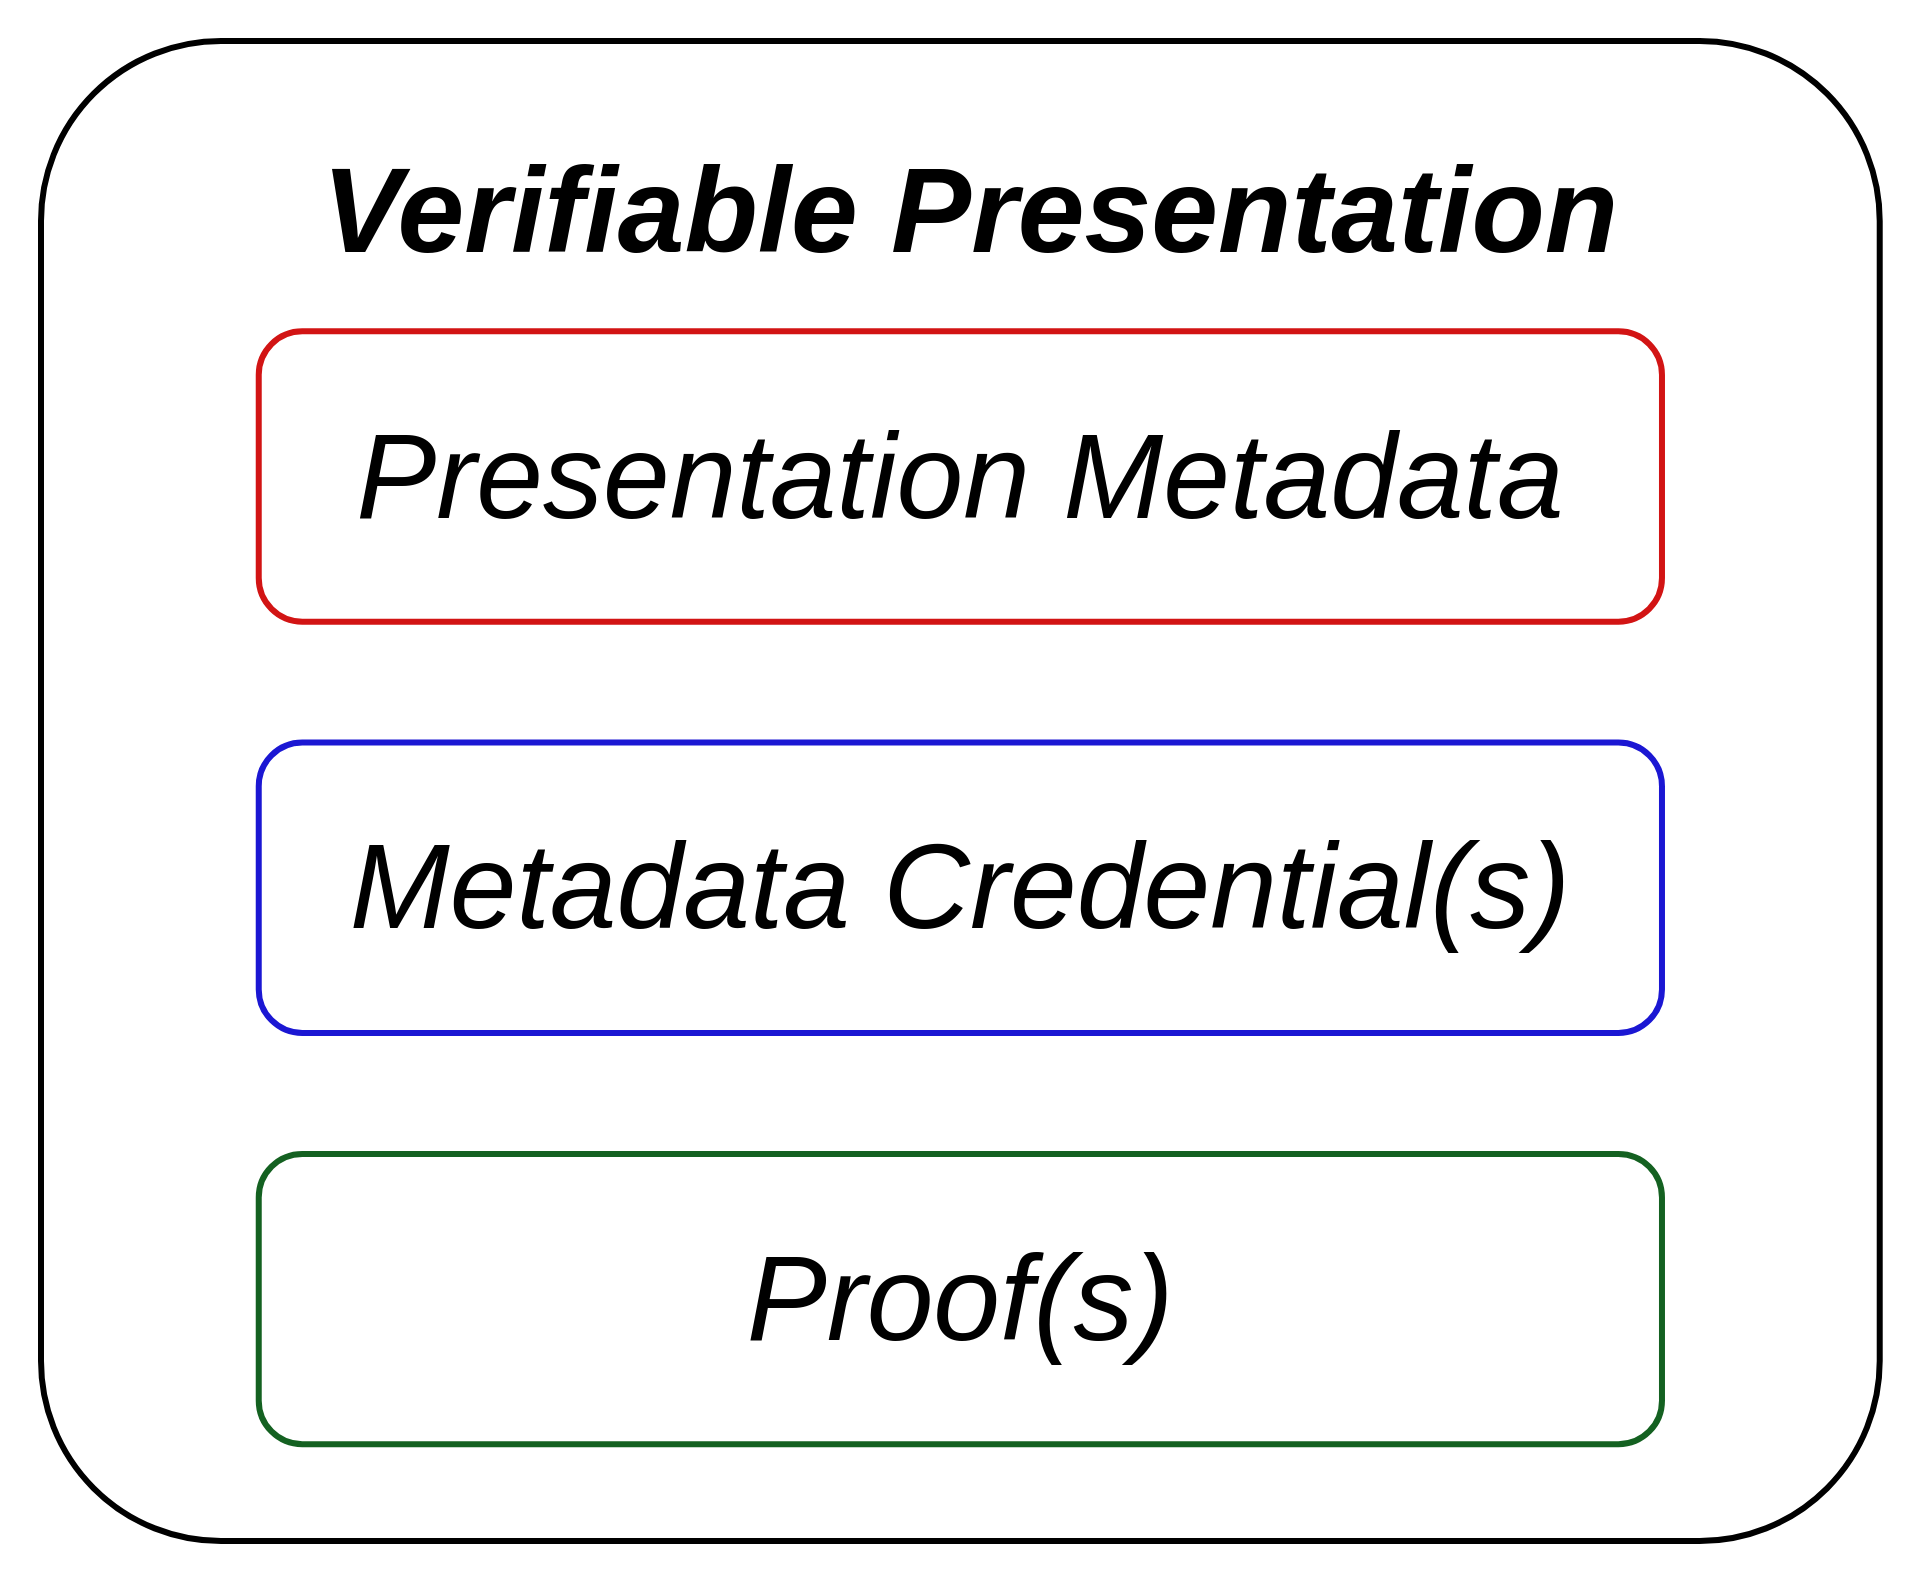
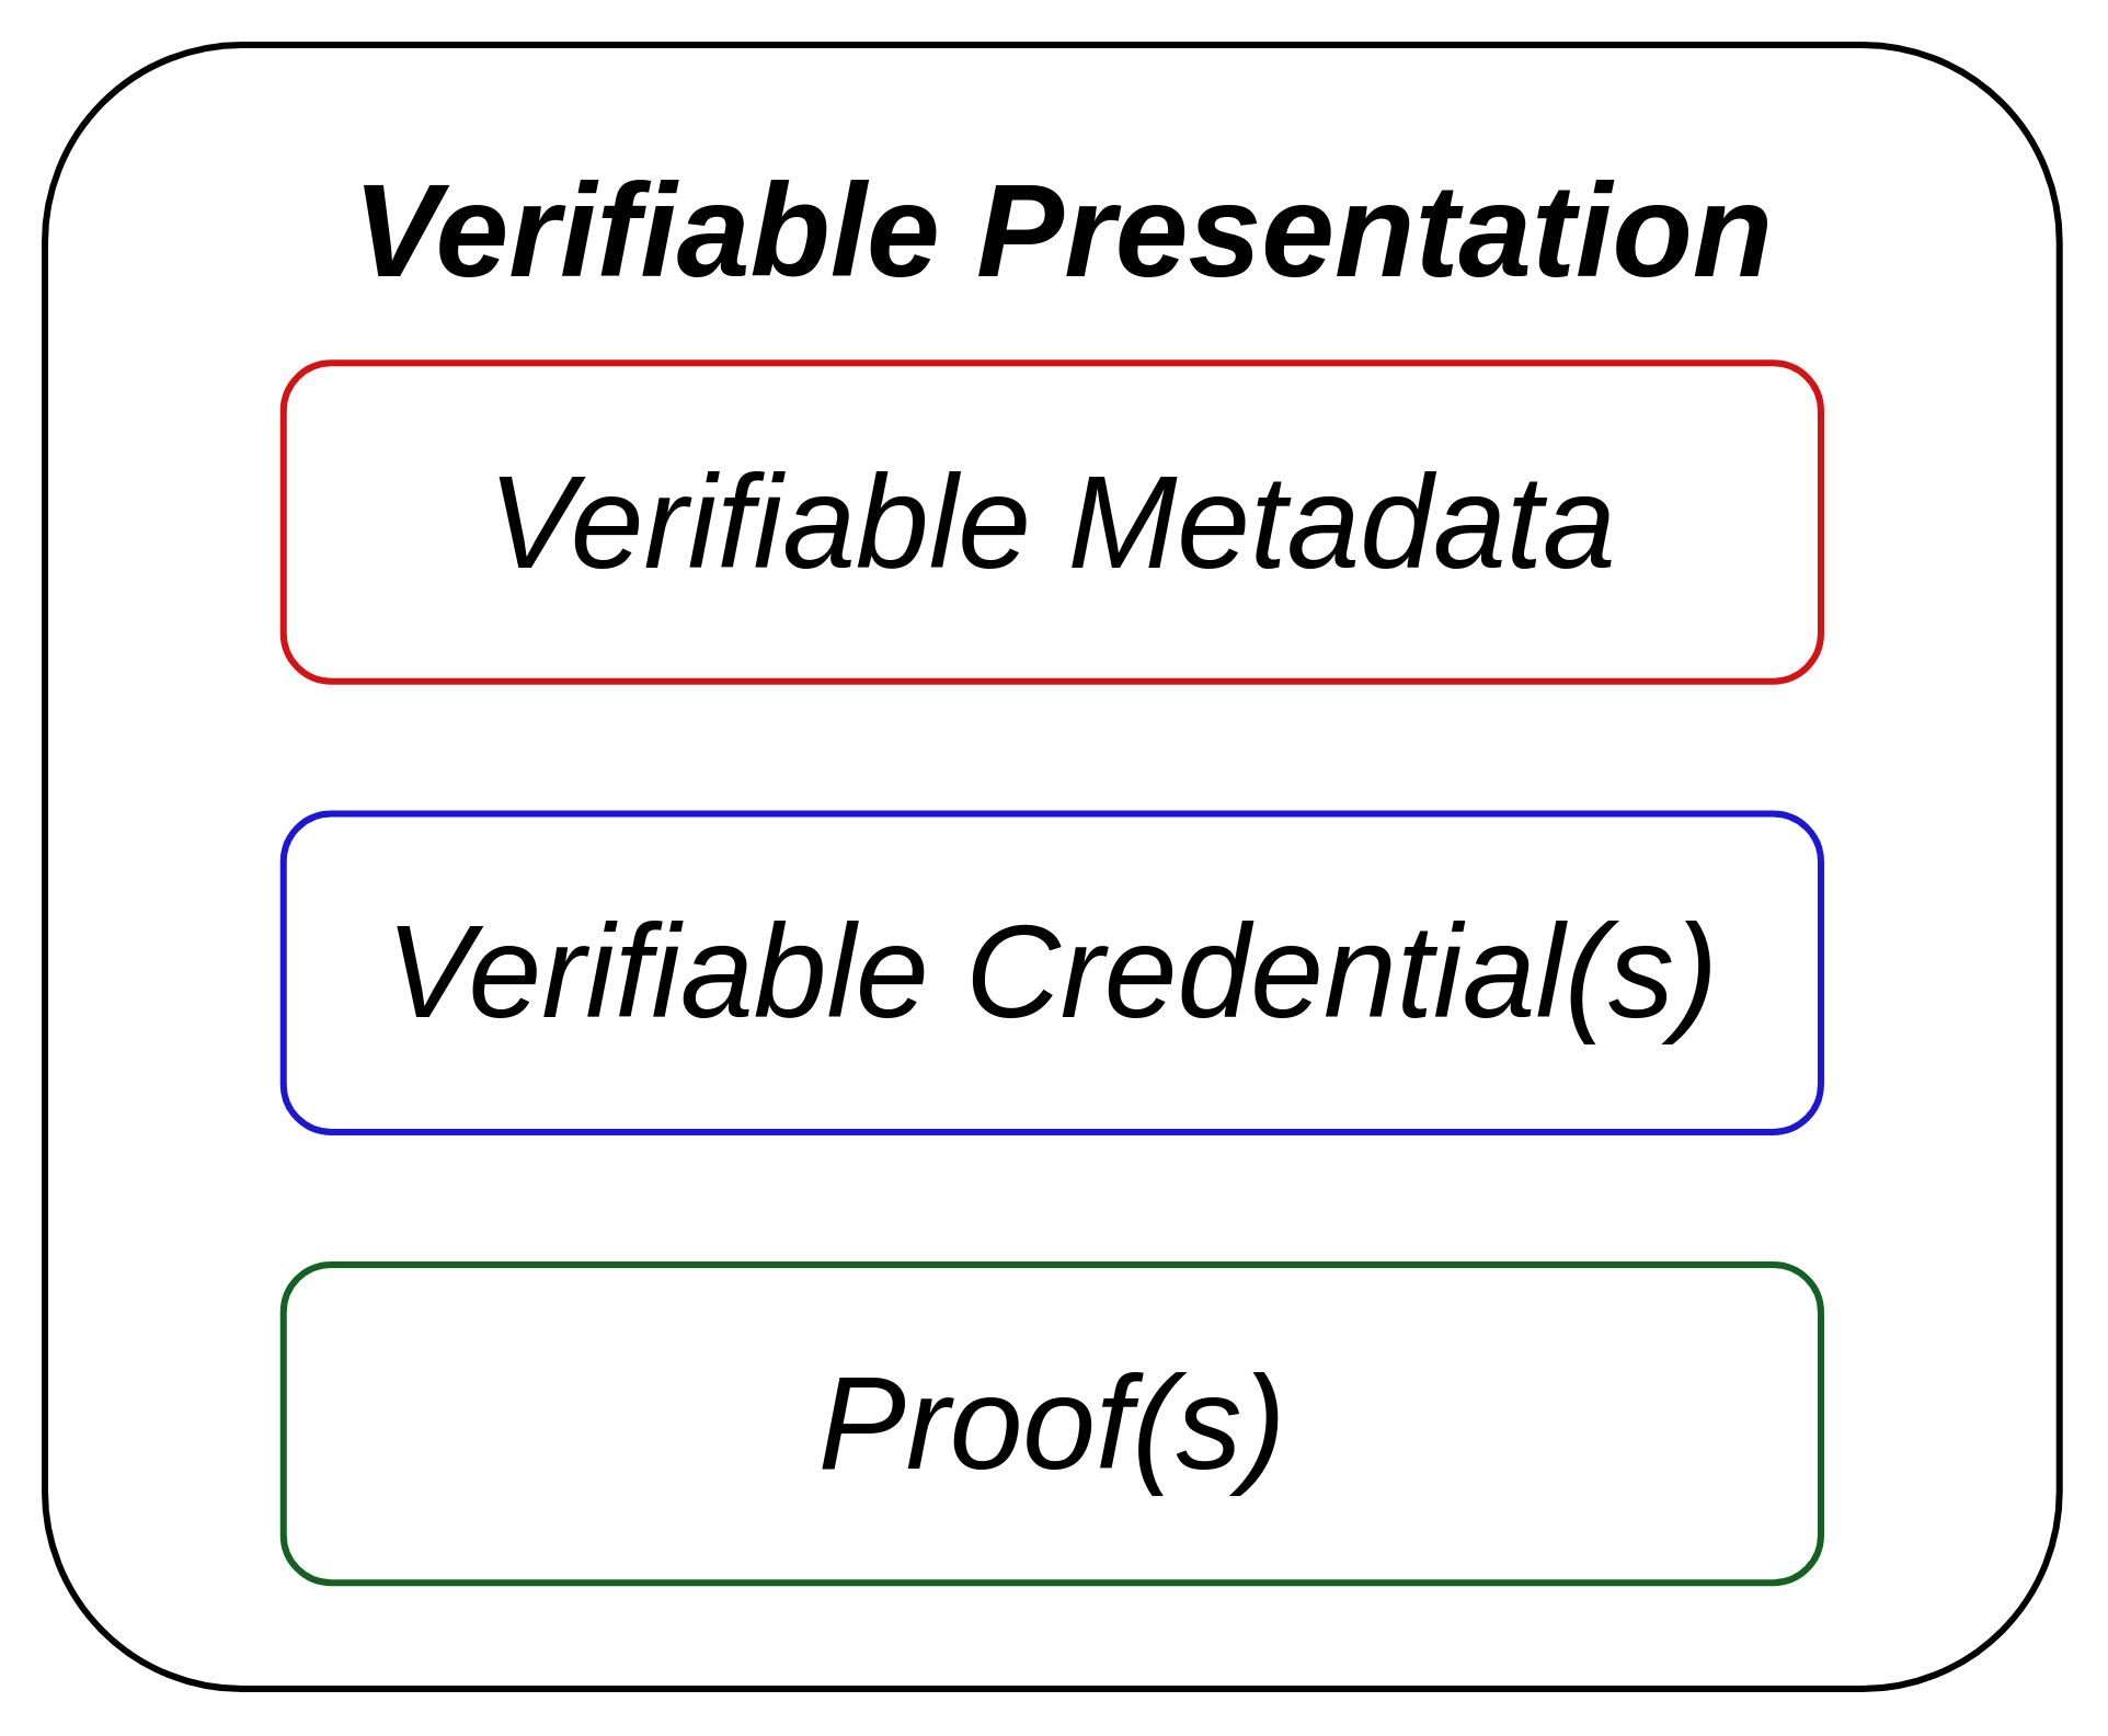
- <mxCell id="4" value="&lt;div&gt;&lt;font size=&quot;1&quot; style=&quot;&quot;&gt;&lt;i style=&quot;font-size: 60px;&quot;&gt;Presentation Metadata&lt;/i&gt;&lt;/font&gt;&lt;/div&gt;" style="rounded=1;whiteSpace=wrap;html=1;fillColor=none;strokeWidth=3;strokeColor=#d21414;" parent="1" vertex="1"><mxGeometry x="128.872" y="165.161" width="701.617" height="145.161" as="geometry" /></mxCell>
+ <mxCell id="4" value="&lt;div&gt;&lt;font size=&quot;1&quot; style=&quot;&quot;&gt;&lt;i style=&quot;font-size: 60px;&quot;&gt;Verifiable Metadata&lt;/i&gt;&lt;/font&gt;&lt;/div&gt;" style="rounded=1;whiteSpace=wrap;html=1;fillColor=none;strokeWidth=3;strokeColor=#d21414;" parent="1" vertex="1"><mxGeometry x="128.872" y="165.161" width="701.617" height="145.161" as="geometry" /></mxCell>
- <mxCell id="5" value="&lt;div&gt;&lt;font size=&quot;1&quot; style=&quot;&quot;&gt;&lt;i style=&quot;font-size: 60px;&quot;&gt;Metadata Credential(s)&lt;/i&gt;&lt;/font&gt;&lt;/div&gt;" style="rounded=1;whiteSpace=wrap;html=1;fillColor=none;strokeWidth=3;strokeColor=#1b17d3;" parent="1" vertex="1"><mxGeometry x="128.872" y="370.806" width="701.617" height="145.161" as="geometry" /></mxCell>
+ <mxCell id="5" value="&lt;div&gt;&lt;font size=&quot;1&quot; style=&quot;&quot;&gt;&lt;i style=&quot;font-size: 60px;&quot;&gt;Verifiable Credential(s)&lt;/i&gt;&lt;/font&gt;&lt;/div&gt;" style="rounded=1;whiteSpace=wrap;html=1;fillColor=none;strokeWidth=3;strokeColor=#1b17d3;" parent="1" vertex="1"><mxGeometry x="128.872" y="370.806" width="701.617" height="145.161" as="geometry" /></mxCell>
